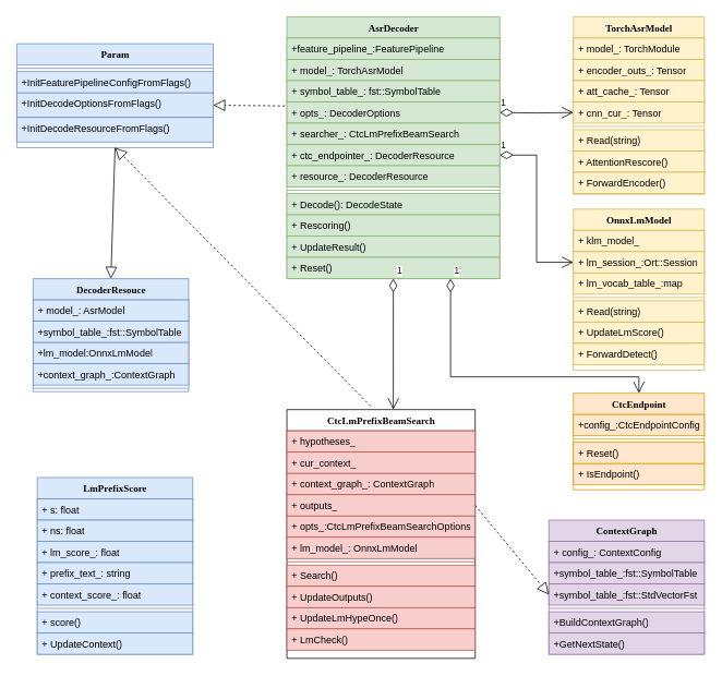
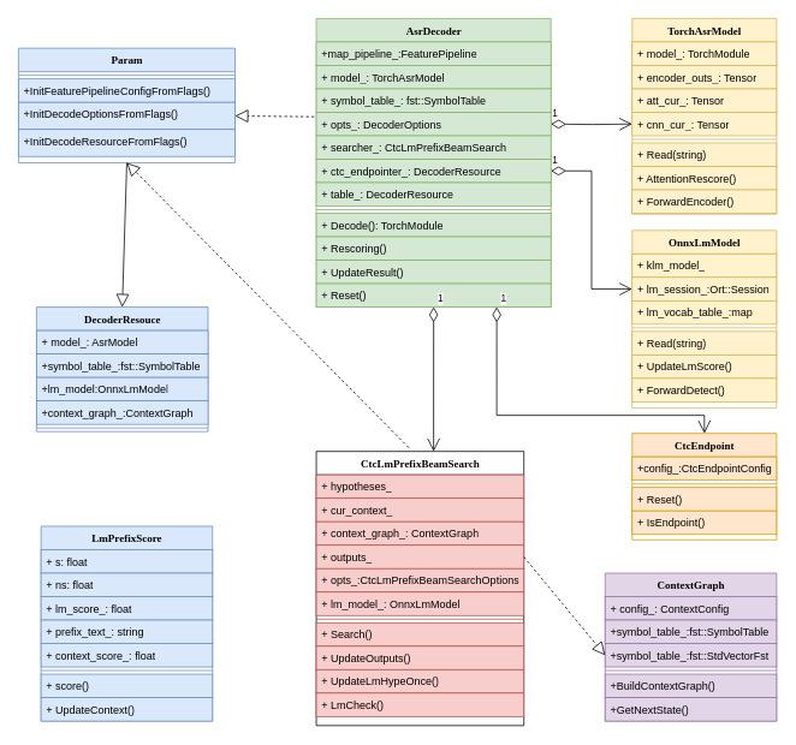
- <mxCell id="8" value="+feature_pipeline_:FeaturePipeline" style="text;html=1;strokeColor=#82b366;fillColor=#d5e8d4;align=left;verticalAlign=top;spacingLeft=4;spacingRight=4;whiteSpace=wrap;overflow=hidden;rotatable=0;points=[[0,0.5],[1,0.5]];portConstraint=eastwest;" parent="7" vertex="1"><mxGeometry y="26" width="260" height="26" as="geometry" /></mxCell>
+ <mxCell id="8" value="+map_pipeline_:FeaturePipeline" style="text;html=1;strokeColor=#82b366;fillColor=#d5e8d4;align=left;verticalAlign=top;spacingLeft=4;spacingRight=4;whiteSpace=wrap;overflow=hidden;rotatable=0;points=[[0,0.5],[1,0.5]];portConstraint=eastwest;" parent="7" vertex="1"><mxGeometry y="26" width="260" height="26" as="geometry" /></mxCell>
- <mxCell id="23" value="+ att_cache_: Tensor" style="text;html=1;strokeColor=#d6b656;fillColor=#fff2cc;align=left;verticalAlign=top;spacingLeft=4;spacingRight=4;whiteSpace=wrap;overflow=hidden;rotatable=0;points=[[0,0.5],[1,0.5]];portConstraint=eastwest;" parent="20" vertex="1"><mxGeometry y="78" width="160" height="26" as="geometry" /></mxCell>
+ <mxCell id="23" value="+ att_cur_: Tensor" style="text;html=1;strokeColor=#d6b656;fillColor=#fff2cc;align=left;verticalAlign=top;spacingLeft=4;spacingRight=4;whiteSpace=wrap;overflow=hidden;rotatable=0;points=[[0,0.5],[1,0.5]];portConstraint=eastwest;" parent="20" vertex="1"><mxGeometry y="78" width="160" height="26" as="geometry" /></mxCell>
- <mxCell id="14" value="+ resource_: DecoderResource" style="text;html=1;strokeColor=#82b366;fillColor=#d5e8d4;align=left;verticalAlign=top;spacingLeft=4;spacingRight=4;whiteSpace=wrap;overflow=hidden;rotatable=0;points=[[0,0.5],[1,0.5]];portConstraint=eastwest;" parent="7" vertex="1"><mxGeometry y="182" width="260" height="26" as="geometry" /></mxCell>
+ <mxCell id="14" value="+ table_: DecoderResource" style="text;html=1;strokeColor=#82b366;fillColor=#d5e8d4;align=left;verticalAlign=top;spacingLeft=4;spacingRight=4;whiteSpace=wrap;overflow=hidden;rotatable=0;points=[[0,0.5],[1,0.5]];portConstraint=eastwest;" parent="7" vertex="1"><mxGeometry y="182" width="260" height="26" as="geometry" /></mxCell>
- <mxCell id="16" value="+ Decode(): DecodeState" style="text;html=1;strokeColor=#82b366;fillColor=#d5e8d4;align=left;verticalAlign=top;spacingLeft=4;spacingRight=4;whiteSpace=wrap;overflow=hidden;rotatable=0;points=[[0,0.5],[1,0.5]];portConstraint=eastwest;" parent="7" vertex="1"><mxGeometry y="216" width="260" height="26" as="geometry" /></mxCell>
+ <mxCell id="16" value="+ Decode(): TorchModule" style="text;html=1;strokeColor=#82b366;fillColor=#d5e8d4;align=left;verticalAlign=top;spacingLeft=4;spacingRight=4;whiteSpace=wrap;overflow=hidden;rotatable=0;points=[[0,0.5],[1,0.5]];portConstraint=eastwest;" parent="7" vertex="1"><mxGeometry y="216" width="260" height="26" as="geometry" /></mxCell>
